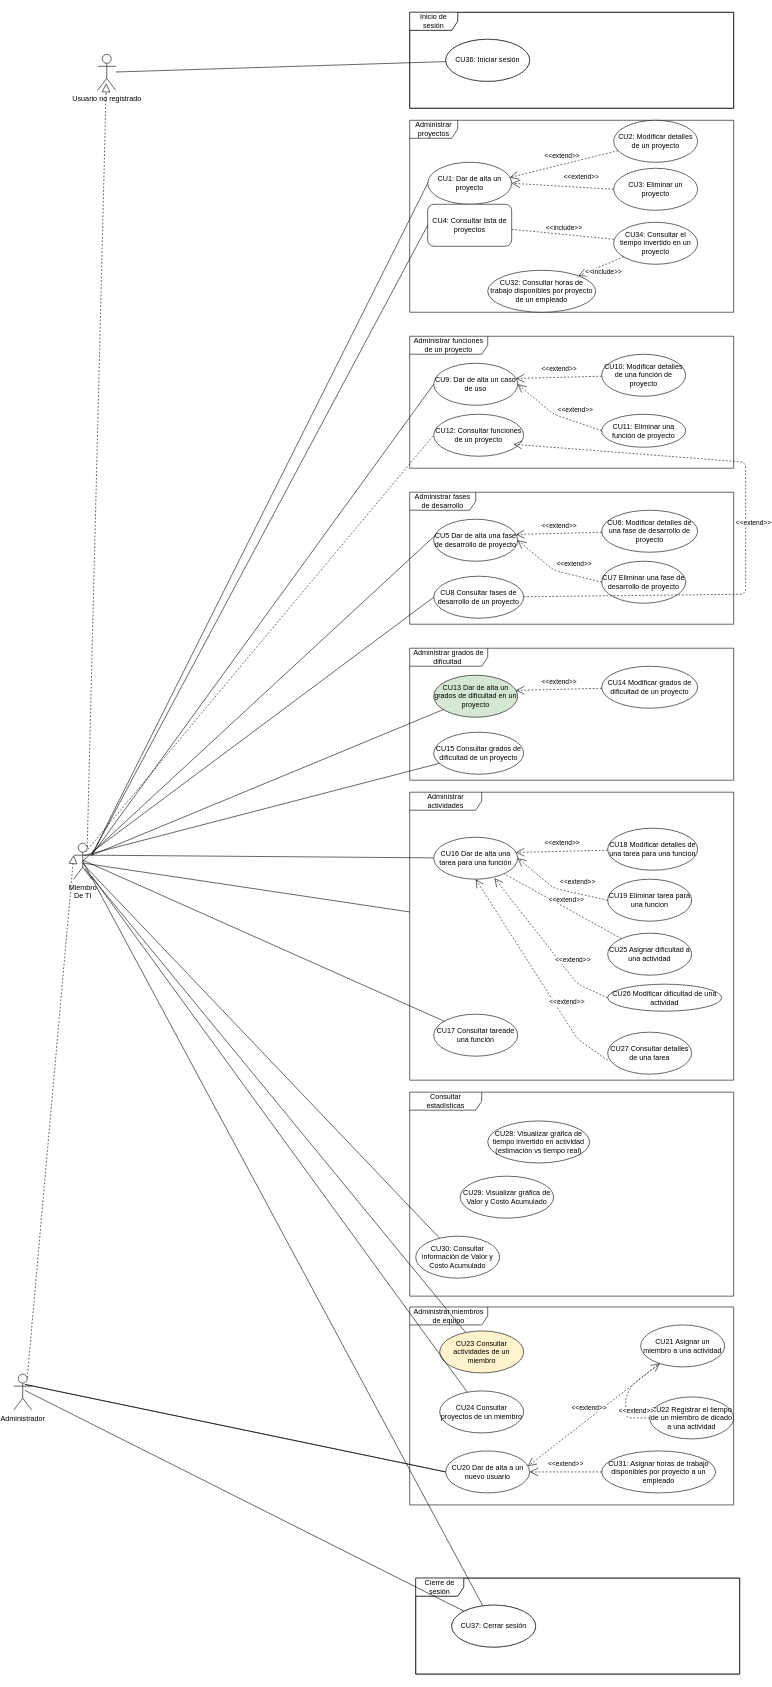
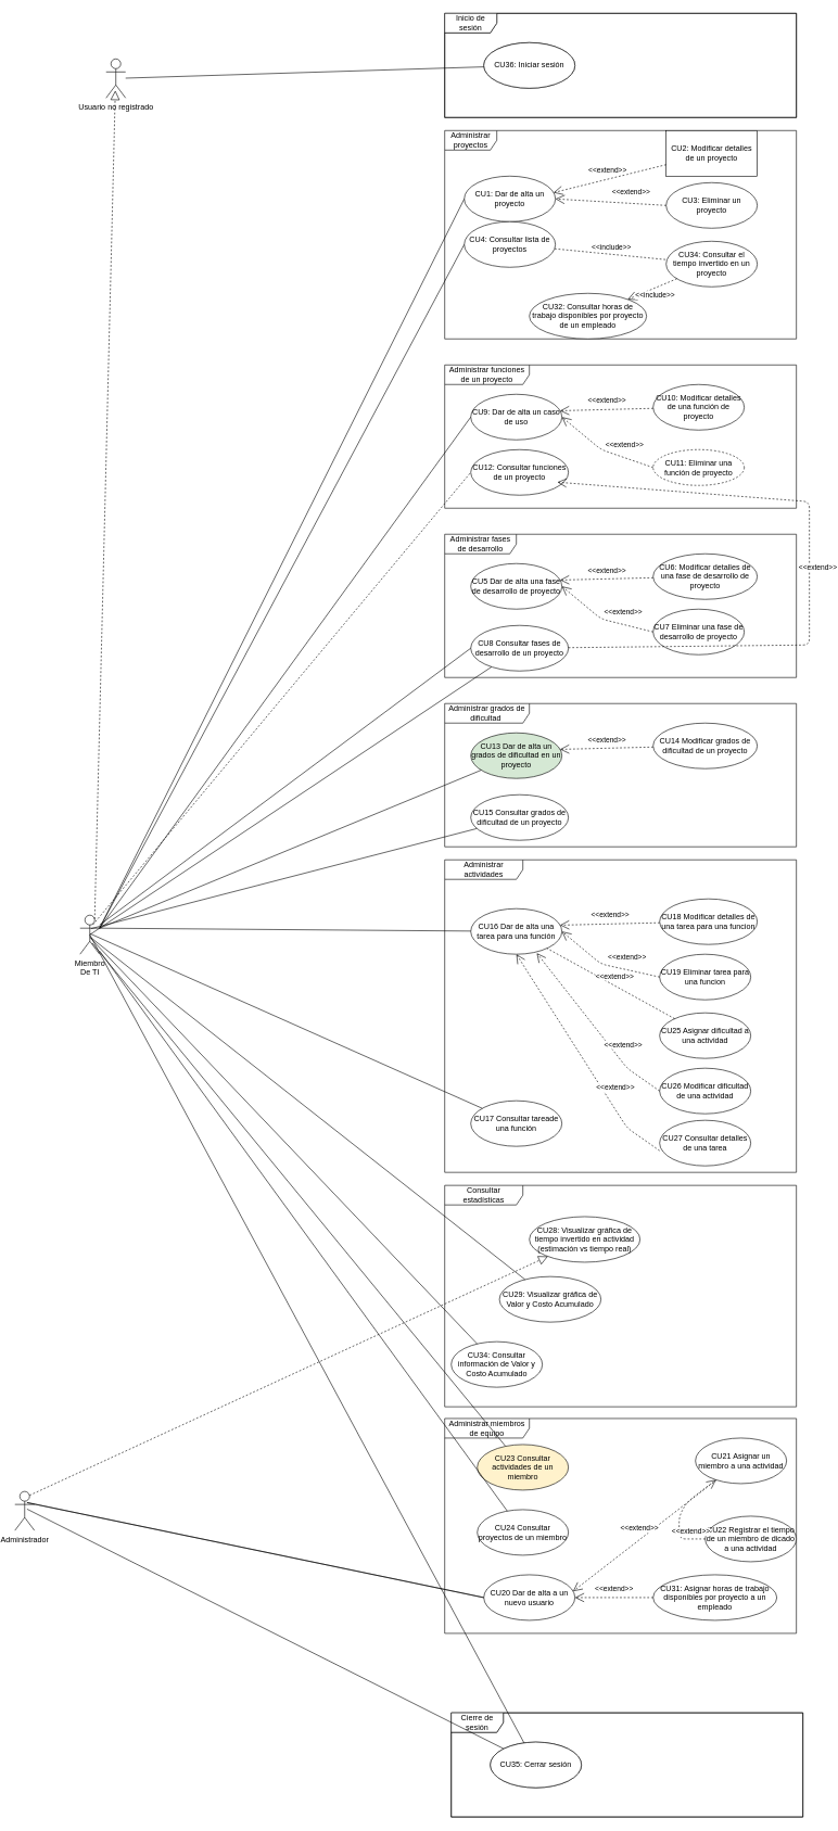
- <mxCell id="5" value="CU2: Modificar detalles de un proyecto" style="ellipse;whiteSpace=wrap;html=1;" parent="1" vertex="1"><mxGeometry x="1020" y="200" width="140" height="70" as="geometry" /></mxCell>
+ <mxCell id="5" value="CU2: Modificar detalles de un proyecto" style="whiteSpace=wrap;html=1;rounded=0;" parent="1" vertex="1"><mxGeometry x="1020" y="200" width="140" height="70" as="geometry" /></mxCell>
- <mxCell id="7" value="CU4: Consultar lista de proyectos" style="whiteSpace=wrap;html=1;rounded=1;" parent="1" vertex="1"><mxGeometry x="710" y="340" width="140" height="70" as="geometry" /></mxCell>
+ <mxCell id="7" value="CU4: Consultar lista de proyectos" style="ellipse;whiteSpace=wrap;html=1;" parent="1" vertex="1"><mxGeometry x="710" y="340" width="140" height="70" as="geometry" /></mxCell>
- <mxCell id="22" value="CU11: Eliminar una función de proyecto" style="ellipse;whiteSpace=wrap;html=1;" parent="1" vertex="1"><mxGeometry x="1000" y="690" width="140" height="55" as="geometry" /></mxCell>
+ <mxCell id="22" value="CU11: Eliminar una función de proyecto" style="ellipse;whiteSpace=wrap;html=1;dashed=1;" parent="1" vertex="1"><mxGeometry x="1000" y="690" width="140" height="55" as="geometry" /></mxCell>
- <mxCell id="59" value="" style="endArrow=none;html=1;exitX=0.5;exitY=0.5;exitDx=0;exitDy=0;exitPerimeter=0;entryX=0.016;entryY=0.389;entryDx=0;entryDy=0;entryPerimeter=0;" parent="1" source="2" target="13" edge="1"><mxGeometry width="50" height="50" relative="1" as="geometry"><mxPoint x="120" y="1380" as="sourcePoint" /><mxPoint x="540" y="920" as="targetPoint" /></mxGeometry></mxCell>
+ <mxCell id="59" value="" style="endArrow=none;html=1;exitX=0.5;exitY=0.5;exitDx=0;exitDy=0;exitPerimeter=0;" parent="1" source="2" target="16" edge="1"><mxGeometry width="50" height="50" relative="1" as="geometry"><mxPoint x="120" y="1380" as="sourcePoint" /><mxPoint x="540" y="920" as="targetPoint" /></mxGeometry></mxCell>
- <mxCell id="65" value="" style="endArrow=none;html=1;exitX=0.496;exitY=0.551;exitDx=0;exitDy=0;exitPerimeter=0;" parent="1" source="2" target="31" edge="1"><mxGeometry width="50" height="50" relative="1" as="geometry"><mxPoint x="-60" y="1470" as="sourcePoint" /><mxPoint x="887.68" y="2311.15" as="targetPoint" /></mxGeometry></mxCell>
+ <mxCell id="65" value="" style="endArrow=none;html=1;exitX=0.496;exitY=0.551;exitDx=0;exitDy=0;exitPerimeter=0;" parent="1" source="2" target="58" edge="1"><mxGeometry width="50" height="50" relative="1" as="geometry"><mxPoint x="-60" y="1470" as="sourcePoint" /><mxPoint x="887.68" y="2311.15" as="targetPoint" /></mxGeometry></mxCell>
- <mxCell id="39" value="CU26 Modificar dificultad de una actividad" style="ellipse;whiteSpace=wrap;html=1;" parent="1" vertex="1"><mxGeometry x="1010" y="1640" width="190" height="45" as="geometry" /></mxCell>
+ <mxCell id="39" value="CU26 Modificar dificultad de una actividad" style="ellipse;whiteSpace=wrap;html=1;" parent="1" vertex="1"><mxGeometry x="1010" y="1640" width="140" height="70" as="geometry" /></mxCell>
- <mxCell id="73" value="" style="endArrow=block;dashed=1;endFill=0;endSize=12;html=1;exitX=0.75;exitY=0.1;exitDx=0;exitDy=0;exitPerimeter=0;entryX=0;entryY=0.333;entryDx=0;entryDy=0;entryPerimeter=0;" parent="1" source="72" target="2" edge="1"><mxGeometry width="160" relative="1" as="geometry"><mxPoint x="-240" y="1496.4" as="sourcePoint" /><mxPoint x="110" y="1530" as="targetPoint" /></mxGeometry></mxCell>
+ <mxCell id="73" value="" style="endArrow=block;dashed=1;endFill=0;endSize=12;html=1;exitX=0.75;exitY=0.1;exitDx=0;exitDy=0;exitPerimeter=0;" parent="1" source="72" target="50" edge="1"><mxGeometry width="160" relative="1" as="geometry"><mxPoint x="-240" y="1496.4" as="sourcePoint" /><mxPoint x="110" y="1530" as="targetPoint" /></mxGeometry></mxCell>
- <mxCell id="51" value="CU30: Consultar información de Valor y Costo Acumulado" style="ellipse;whiteSpace=wrap;html=1;" parent="1" vertex="1"><mxGeometry x="690" y="2060" width="140" height="70" as="geometry" /></mxCell>
+ <mxCell id="51" value="CU34: Consultar información de Valor y Costo Acumulado" style="ellipse;whiteSpace=wrap;html=1;" parent="1" vertex="1"><mxGeometry x="690" y="2060" width="140" height="70" as="geometry" /></mxCell>
- <mxCell id="88" value="CU37: Cerrar sesión" style="ellipse;whiteSpace=wrap;html=1;" vertex="1" parent="1"><mxGeometry x="750" y="2675" width="140" height="70" as="geometry" /></mxCell>
+ <mxCell id="88" value="CU35: Cerrar sesión" style="ellipse;whiteSpace=wrap;html=1;" vertex="1" parent="1"><mxGeometry x="750" y="2675" width="140" height="70" as="geometry" /></mxCell>
